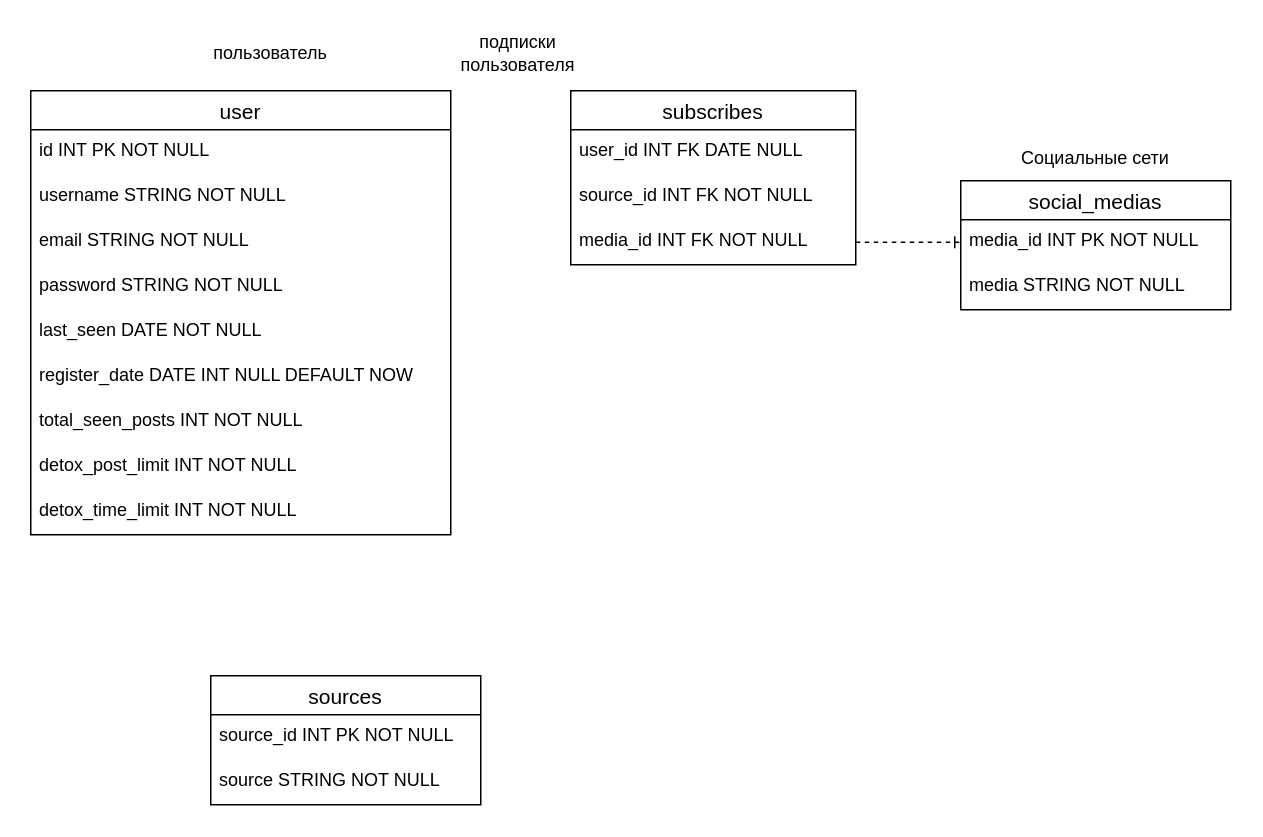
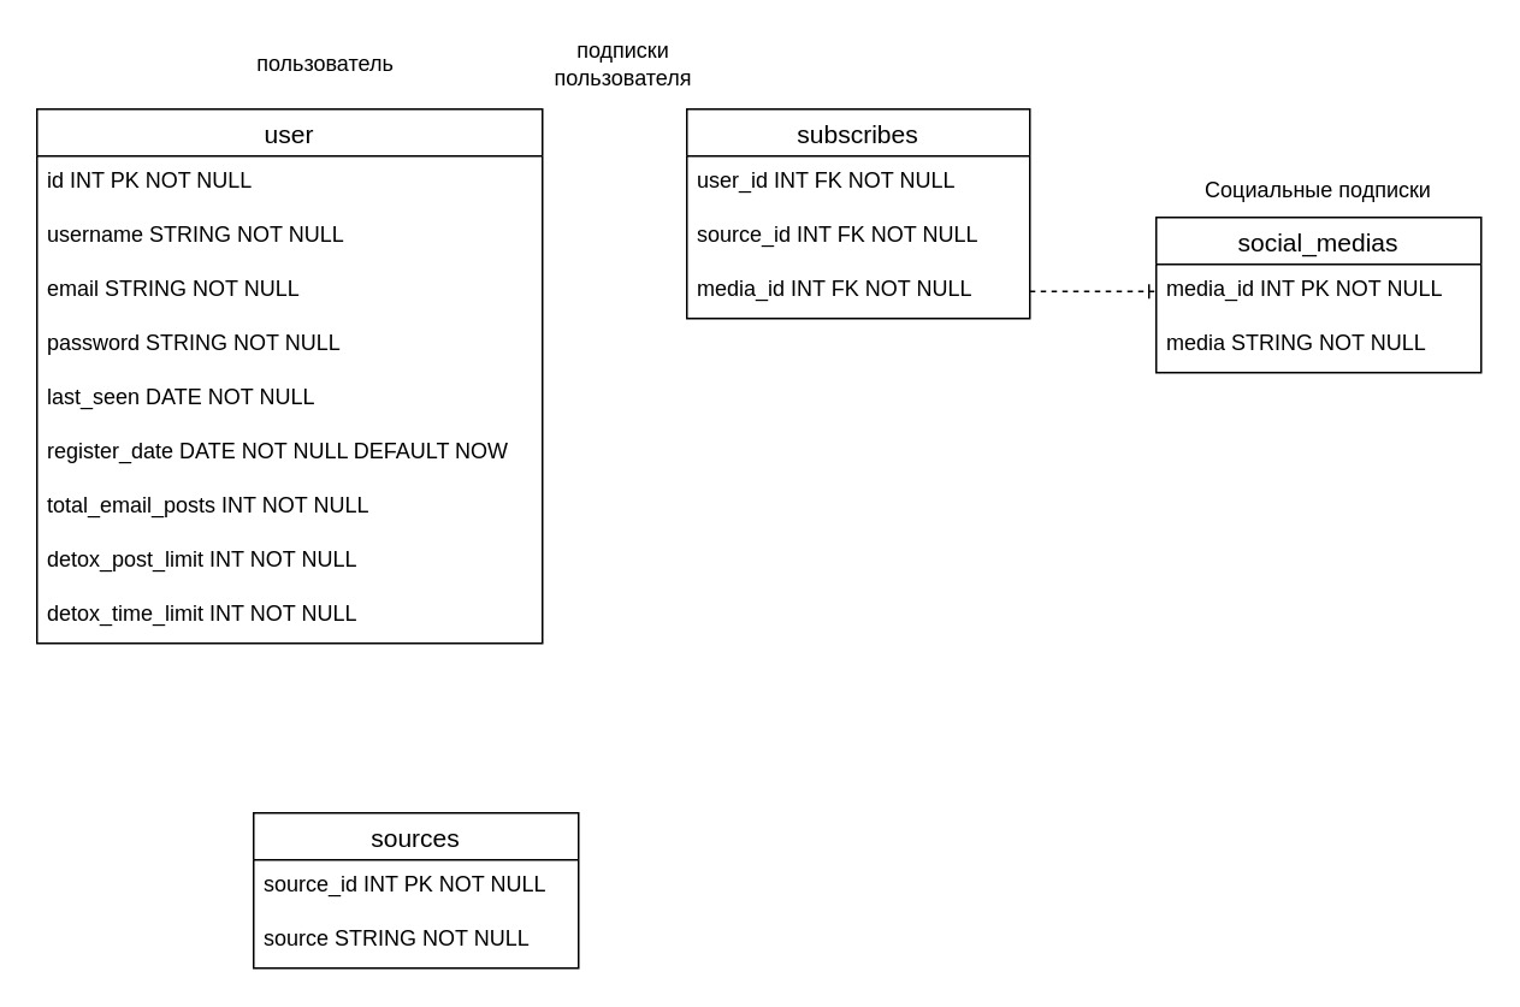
- <mxCell id="13" value="user_id INT FK DATE NULL" style="text;strokeColor=none;fillColor=none;spacingLeft=4;spacingRight=4;overflow=hidden;rotatable=0;points=[[0,0.5],[1,0.5]];portConstraint=eastwest;fontSize=12;" parent="12" vertex="1"><mxGeometry y="26" width="190" height="30" as="geometry" /></mxCell>
+ <mxCell id="13" value="user_id INT FK NOT NULL" style="text;strokeColor=none;fillColor=none;spacingLeft=4;spacingRight=4;overflow=hidden;rotatable=0;points=[[0,0.5],[1,0.5]];portConstraint=eastwest;fontSize=12;" parent="12" vertex="1"><mxGeometry y="26" width="190" height="30" as="geometry" /></mxCell>
- <mxCell id="23" value="Социальные сети" style="text;html=1;strokeColor=none;fillColor=none;align=center;verticalAlign=middle;whiteSpace=wrap;rounded=0;" vertex="1" parent="1"><mxGeometry x="665" y="80" width="130" height="50" as="geometry" /></mxCell>
+ <mxCell id="23" value="Социальные подписки" style="text;html=1;strokeColor=none;fillColor=none;align=center;verticalAlign=middle;whiteSpace=wrap;rounded=0;" vertex="1" parent="1"><mxGeometry x="665" y="80" width="130" height="50" as="geometry" /></mxCell>
- <mxCell id="8" value="register_date DATE INT NULL DEFAULT NOW" style="text;strokeColor=none;fillColor=none;spacingLeft=4;spacingRight=4;overflow=hidden;rotatable=0;points=[[0,0.5],[1,0.5]];portConstraint=eastwest;fontSize=12;" parent="2" vertex="1"><mxGeometry y="176" width="280" height="30" as="geometry" /></mxCell>
+ <mxCell id="8" value="register_date DATE NOT NULL DEFAULT NOW" style="text;strokeColor=none;fillColor=none;spacingLeft=4;spacingRight=4;overflow=hidden;rotatable=0;points=[[0,0.5],[1,0.5]];portConstraint=eastwest;fontSize=12;" parent="2" vertex="1"><mxGeometry y="176" width="280" height="30" as="geometry" /></mxCell>
- <mxCell id="9" value="total_seen_posts INT NOT NULL" style="text;strokeColor=none;fillColor=none;spacingLeft=4;spacingRight=4;overflow=hidden;rotatable=0;points=[[0,0.5],[1,0.5]];portConstraint=eastwest;fontSize=12;" parent="2" vertex="1"><mxGeometry y="206" width="280" height="30" as="geometry" /></mxCell>
+ <mxCell id="9" value="total_email_posts INT NOT NULL" style="text;strokeColor=none;fillColor=none;spacingLeft=4;spacingRight=4;overflow=hidden;rotatable=0;points=[[0,0.5],[1,0.5]];portConstraint=eastwest;fontSize=12;" parent="2" vertex="1"><mxGeometry y="206" width="280" height="30" as="geometry" /></mxCell>
